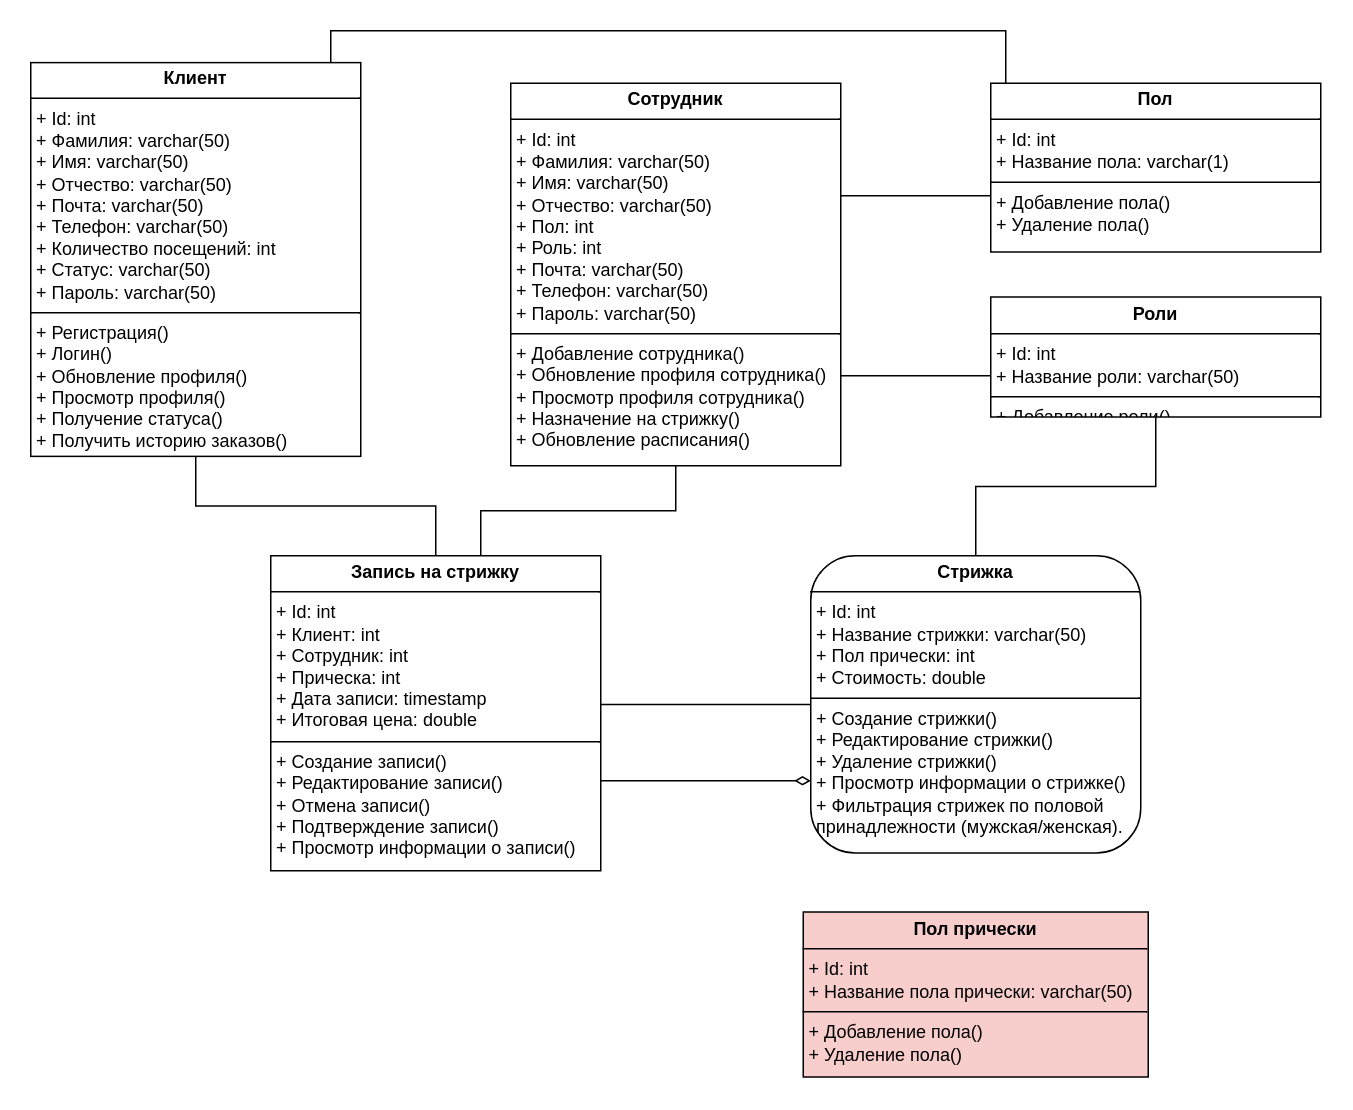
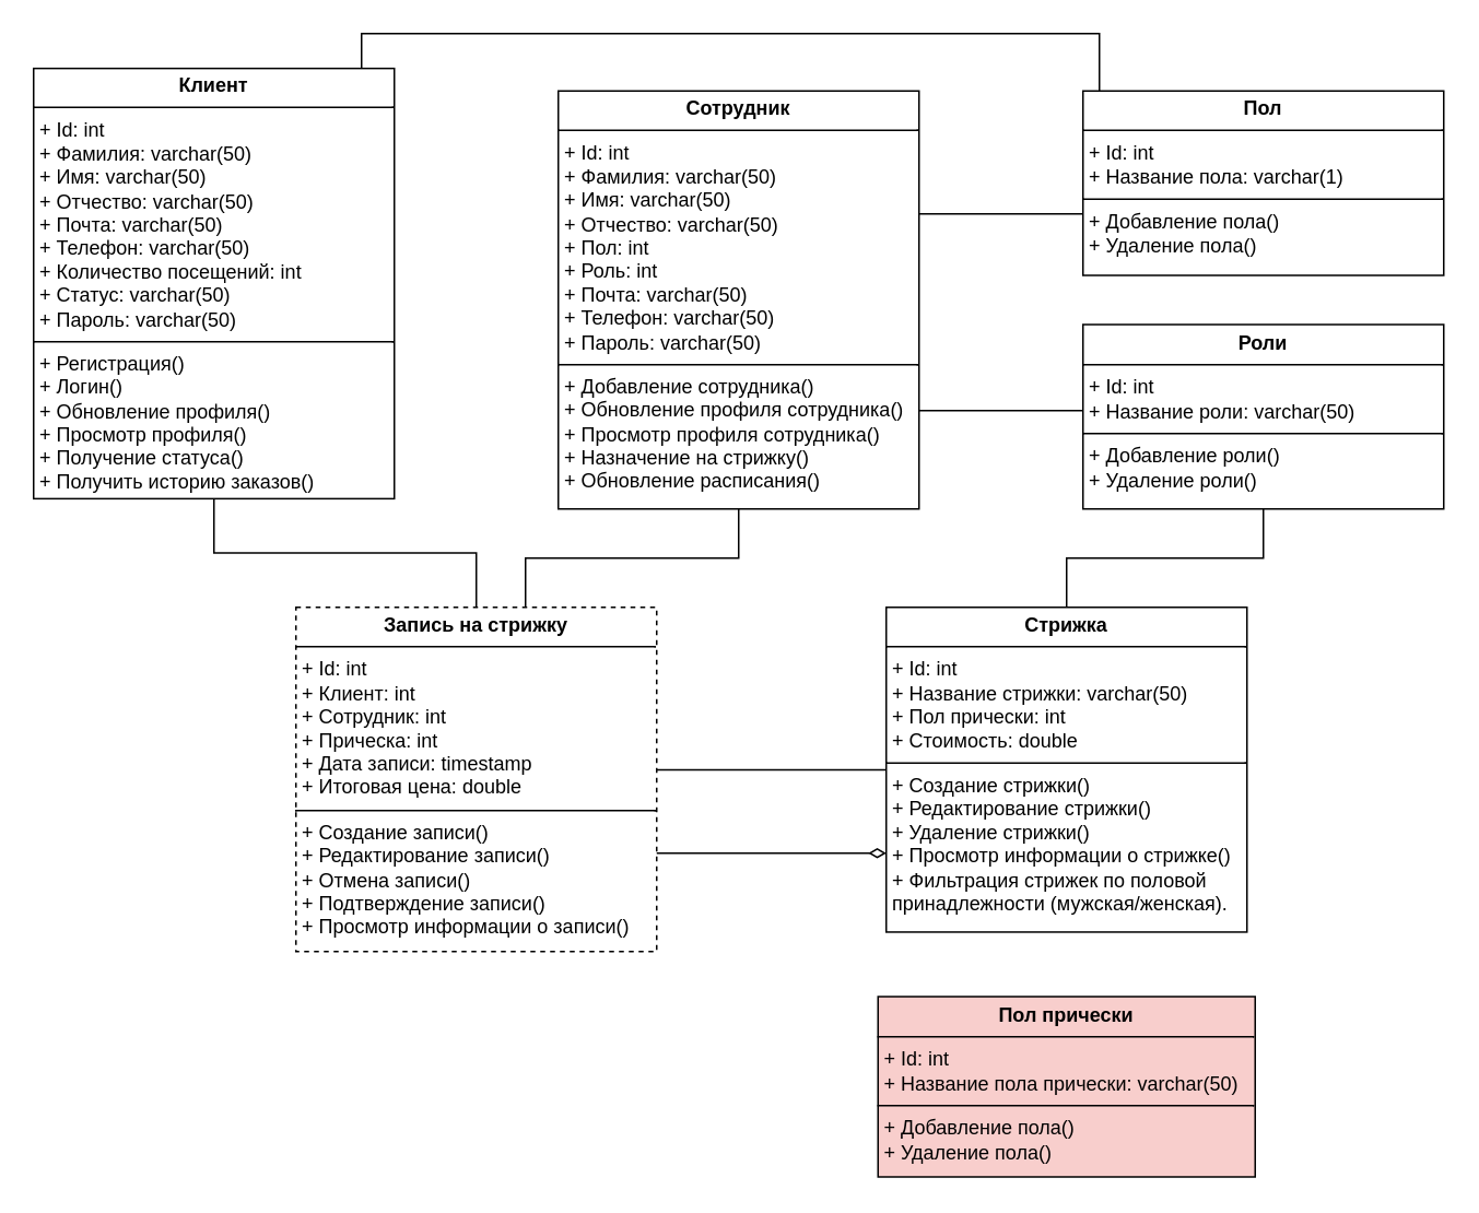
- <mxCell id="4" value="&lt;p style=&quot;margin:0px;margin-top:4px;text-align:center;&quot;&gt;&lt;b&gt;Роли&lt;/b&gt;&lt;/p&gt;&lt;hr size=&quot;1&quot; style=&quot;border-style:solid;&quot;&gt;&lt;p style=&quot;margin:0px;margin-left:4px;&quot;&gt;+ Id: int&lt;/p&gt;&lt;p style=&quot;margin:0px;margin-left:4px;&quot;&gt;+ Название роли: varchar(50)&lt;/p&gt;&lt;hr size=&quot;1&quot; style=&quot;border-style:solid;&quot;&gt;&lt;p style=&quot;margin:0px;margin-left:4px;&quot;&gt;+ Добавление роли()&lt;/p&gt;&lt;p style=&quot;margin:0px;margin-left:4px;&quot;&gt;+ Удаление роли()&lt;/p&gt;" style="verticalAlign=top;align=left;overflow=fill;html=1;whiteSpace=wrap;" vertex="1" parent="1"><mxGeometry x="660" y="197.5" width="220" height="80" as="geometry" /></mxCell>
+ <mxCell id="4" value="&lt;p style=&quot;margin:0px;margin-top:4px;text-align:center;&quot;&gt;&lt;b&gt;Роли&lt;/b&gt;&lt;/p&gt;&lt;hr size=&quot;1&quot; style=&quot;border-style:solid;&quot;&gt;&lt;p style=&quot;margin:0px;margin-left:4px;&quot;&gt;+ Id: int&lt;/p&gt;&lt;p style=&quot;margin:0px;margin-left:4px;&quot;&gt;+ Название роли: varchar(50)&lt;/p&gt;&lt;hr size=&quot;1&quot; style=&quot;border-style:solid;&quot;&gt;&lt;p style=&quot;margin:0px;margin-left:4px;&quot;&gt;+ Добавление роли()&lt;/p&gt;&lt;p style=&quot;margin:0px;margin-left:4px;&quot;&gt;+ Удаление роли()&lt;/p&gt;" style="verticalAlign=top;align=left;overflow=fill;html=1;whiteSpace=wrap;" vertex="1" parent="1"><mxGeometry x="660" y="197.5" width="220" height="112.5" as="geometry" /></mxCell>
- <mxCell id="5" value="&lt;p style=&quot;margin:0px;margin-top:4px;text-align:center;&quot;&gt;&lt;b&gt;Стрижка&lt;/b&gt;&lt;/p&gt;&lt;hr size=&quot;1&quot; style=&quot;border-style:solid;&quot;&gt;&lt;p style=&quot;margin:0px;margin-left:4px;&quot;&gt;+ Id: int&lt;/p&gt;&lt;p style=&quot;margin:0px;margin-left:4px;&quot;&gt;+ Название стрижки: varchar(50)&lt;/p&gt;&lt;p style=&quot;margin:0px;margin-left:4px;&quot;&gt;+ Пол прически: int&lt;/p&gt;&lt;p style=&quot;margin:0px;margin-left:4px;&quot;&gt;+ Стоимость: double&lt;/p&gt;&lt;hr size=&quot;1&quot; style=&quot;border-style:solid;&quot;&gt;&lt;p style=&quot;margin:0px;margin-left:4px;&quot;&gt;+ Создание стрижки()&lt;br&gt;+ Редактирование стрижки()&lt;/p&gt;&lt;p style=&quot;margin:0px;margin-left:4px;&quot;&gt;+&amp;nbsp;Удаление стрижки()&lt;/p&gt;&lt;p style=&quot;margin:0px;margin-left:4px;&quot;&gt;+&amp;nbsp;Просмотр информации о стрижке()&lt;/p&gt;&lt;p style=&quot;margin:0px;margin-left:4px;&quot;&gt;+ Фильтрация стрижек по половой принадлежности (мужская/женская).&lt;/p&gt;" style="verticalAlign=top;align=left;overflow=fill;html=1;whiteSpace=wrap;rounded=1;" vertex="1" parent="1"><mxGeometry x="540" y="370" width="220" height="198.12" as="geometry" /></mxCell>
+ <mxCell id="5" value="&lt;p style=&quot;margin:0px;margin-top:4px;text-align:center;&quot;&gt;&lt;b&gt;Стрижка&lt;/b&gt;&lt;/p&gt;&lt;hr size=&quot;1&quot; style=&quot;border-style:solid;&quot;&gt;&lt;p style=&quot;margin:0px;margin-left:4px;&quot;&gt;+ Id: int&lt;/p&gt;&lt;p style=&quot;margin:0px;margin-left:4px;&quot;&gt;+ Название стрижки: varchar(50)&lt;/p&gt;&lt;p style=&quot;margin:0px;margin-left:4px;&quot;&gt;+ Пол прически: int&lt;/p&gt;&lt;p style=&quot;margin:0px;margin-left:4px;&quot;&gt;+ Стоимость: double&lt;/p&gt;&lt;hr size=&quot;1&quot; style=&quot;border-style:solid;&quot;&gt;&lt;p style=&quot;margin:0px;margin-left:4px;&quot;&gt;+ Создание стрижки()&lt;br&gt;+ Редактирование стрижки()&lt;/p&gt;&lt;p style=&quot;margin:0px;margin-left:4px;&quot;&gt;+&amp;nbsp;Удаление стрижки()&lt;/p&gt;&lt;p style=&quot;margin:0px;margin-left:4px;&quot;&gt;+&amp;nbsp;Просмотр информации о стрижке()&lt;/p&gt;&lt;p style=&quot;margin:0px;margin-left:4px;&quot;&gt;+ Фильтрация стрижек по половой принадлежности (мужская/женская).&lt;/p&gt;" style="verticalAlign=top;align=left;overflow=fill;html=1;whiteSpace=wrap;" vertex="1" parent="1"><mxGeometry x="540" y="370" width="220" height="198.12" as="geometry" /></mxCell>
- <mxCell id="6" value="&lt;p style=&quot;margin:0px;margin-top:4px;text-align:center;&quot;&gt;&lt;span style=&quot;background-color: transparent; color: light-dark(rgb(0, 0, 0), rgb(255, 255, 255)); text-align: left;&quot;&gt;&lt;b&gt;Запись на стрижку&lt;/b&gt;&lt;/span&gt;&lt;/p&gt;&lt;hr size=&quot;1&quot; style=&quot;border-style:solid;&quot;&gt;&lt;p style=&quot;margin:0px;margin-left:4px;&quot;&gt;+ Id: int&lt;/p&gt;&lt;p style=&quot;margin:0px;margin-left:4px;&quot;&gt;+ Клиент: int&lt;/p&gt;&lt;p style=&quot;margin:0px;margin-left:4px;&quot;&gt;+ Сотрудник: int&lt;/p&gt;&lt;p style=&quot;margin:0px;margin-left:4px;&quot;&gt;+ Прическа: int&lt;/p&gt;&lt;p style=&quot;margin:0px;margin-left:4px;&quot;&gt;+ Дата записи: timestamp&lt;/p&gt;&lt;p style=&quot;margin:0px;margin-left:4px;&quot;&gt;+ Итоговая цена:&amp;nbsp;&lt;span style=&quot;color: light-dark(rgb(0, 0, 0), rgb(255, 255, 255)); background-color: transparent;&quot;&gt;double&lt;/span&gt;&lt;/p&gt;&lt;hr size=&quot;1&quot; style=&quot;border-style:solid;&quot;&gt;&lt;p style=&quot;margin:0px;margin-left:4px;&quot;&gt;+ Создание записи()&lt;/p&gt;&lt;p style=&quot;margin: 0px 0px 0px 4px;&quot;&gt;+ Редактирование записи()&lt;/p&gt;&lt;p style=&quot;margin: 0px 0px 0px 4px;&quot;&gt;+ Отмена записи()&lt;/p&gt;&lt;p style=&quot;margin: 0px 0px 0px 4px;&quot;&gt;+ Подтверждение записи()&lt;/p&gt;&lt;p style=&quot;margin: 0px 0px 0px 4px;&quot;&gt;&lt;span style=&quot;background-color: transparent; color: light-dark(rgb(0, 0, 0), rgb(255, 255, 255));&quot;&gt;+&amp;nbsp;&lt;/span&gt;Просмотр информации о записи&lt;span style=&quot;background-color: transparent; color: light-dark(rgb(0, 0, 0), rgb(255, 255, 255));&quot;&gt;()&lt;/span&gt;&lt;/p&gt;&lt;p style=&quot;margin:0px;margin-left:4px;&quot;&gt;&lt;br&gt;&lt;/p&gt;" style="verticalAlign=top;align=left;overflow=fill;html=1;whiteSpace=wrap;" vertex="1" parent="1"><mxGeometry x="180" y="370" width="220" height="210" as="geometry" /></mxCell>
+ <mxCell id="6" value="&lt;p style=&quot;margin:0px;margin-top:4px;text-align:center;&quot;&gt;&lt;span style=&quot;background-color: transparent; color: light-dark(rgb(0, 0, 0), rgb(255, 255, 255)); text-align: left;&quot;&gt;&lt;b&gt;Запись на стрижку&lt;/b&gt;&lt;/span&gt;&lt;/p&gt;&lt;hr size=&quot;1&quot; style=&quot;border-style:solid;&quot;&gt;&lt;p style=&quot;margin:0px;margin-left:4px;&quot;&gt;+ Id: int&lt;/p&gt;&lt;p style=&quot;margin:0px;margin-left:4px;&quot;&gt;+ Клиент: int&lt;/p&gt;&lt;p style=&quot;margin:0px;margin-left:4px;&quot;&gt;+ Сотрудник: int&lt;/p&gt;&lt;p style=&quot;margin:0px;margin-left:4px;&quot;&gt;+ Прическа: int&lt;/p&gt;&lt;p style=&quot;margin:0px;margin-left:4px;&quot;&gt;+ Дата записи: timestamp&lt;/p&gt;&lt;p style=&quot;margin:0px;margin-left:4px;&quot;&gt;+ Итоговая цена:&amp;nbsp;&lt;span style=&quot;color: light-dark(rgb(0, 0, 0), rgb(255, 255, 255)); background-color: transparent;&quot;&gt;double&lt;/span&gt;&lt;/p&gt;&lt;hr size=&quot;1&quot; style=&quot;border-style:solid;&quot;&gt;&lt;p style=&quot;margin:0px;margin-left:4px;&quot;&gt;+ Создание записи()&lt;/p&gt;&lt;p style=&quot;margin: 0px 0px 0px 4px;&quot;&gt;+ Редактирование записи()&lt;/p&gt;&lt;p style=&quot;margin: 0px 0px 0px 4px;&quot;&gt;+ Отмена записи()&lt;/p&gt;&lt;p style=&quot;margin: 0px 0px 0px 4px;&quot;&gt;+ Подтверждение записи()&lt;/p&gt;&lt;p style=&quot;margin: 0px 0px 0px 4px;&quot;&gt;&lt;span style=&quot;background-color: transparent; color: light-dark(rgb(0, 0, 0), rgb(255, 255, 255));&quot;&gt;+&amp;nbsp;&lt;/span&gt;Просмотр информации о записи&lt;span style=&quot;background-color: transparent; color: light-dark(rgb(0, 0, 0), rgb(255, 255, 255));&quot;&gt;()&lt;/span&gt;&lt;/p&gt;&lt;p style=&quot;margin:0px;margin-left:4px;&quot;&gt;&lt;br&gt;&lt;/p&gt;" style="verticalAlign=top;align=left;overflow=fill;html=1;whiteSpace=wrap;dashed=1;" vertex="1" parent="1"><mxGeometry x="180" y="370" width="220" height="210" as="geometry" /></mxCell>
